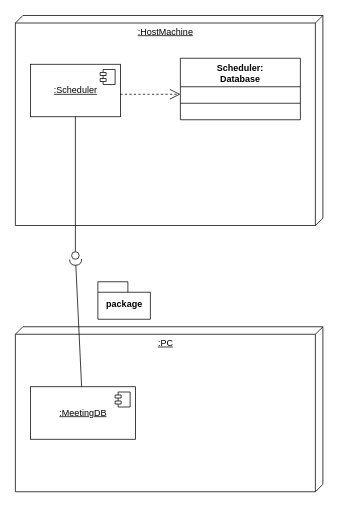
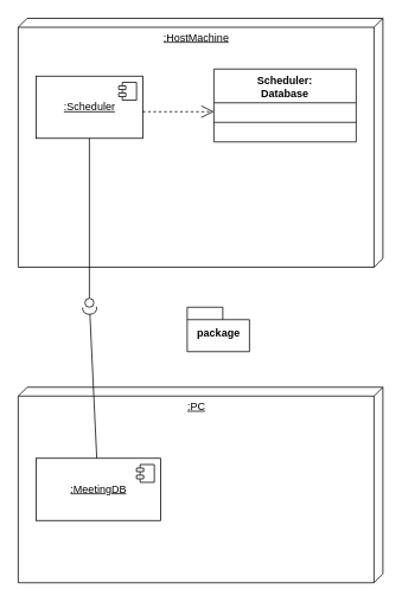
- <mxCell id="2" value="package" style="shape=folder;fontStyle=1;spacingTop=10;tabWidth=40;tabHeight=14;tabPosition=left;html=1;" vertex="1" parent="1"><mxGeometry x="130" y="375" width="70" height="50" as="geometry" /></mxCell>
+ <mxCell id="2" value="package" style="shape=folder;fontStyle=1;spacingTop=10;tabWidth=40;tabHeight=14;tabPosition=left;html=1;" vertex="1" parent="1"><mxGeometry x="210" y="345" width="70" height="50" as="geometry" /></mxCell>
